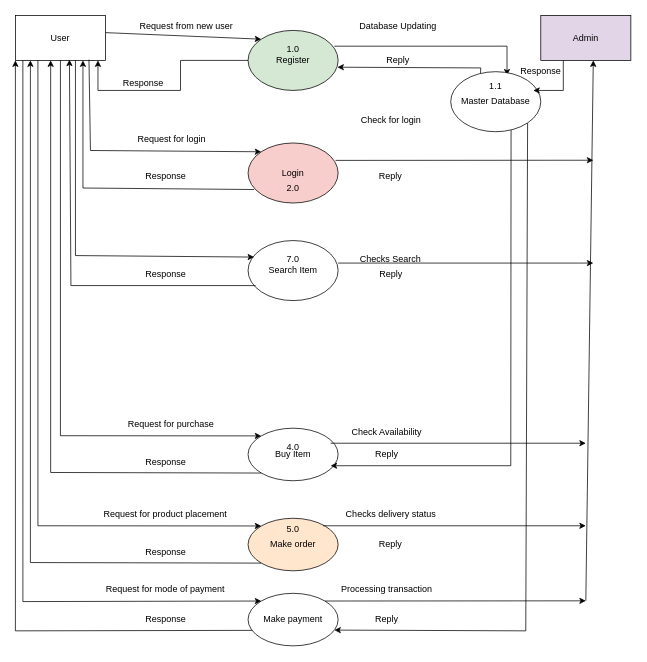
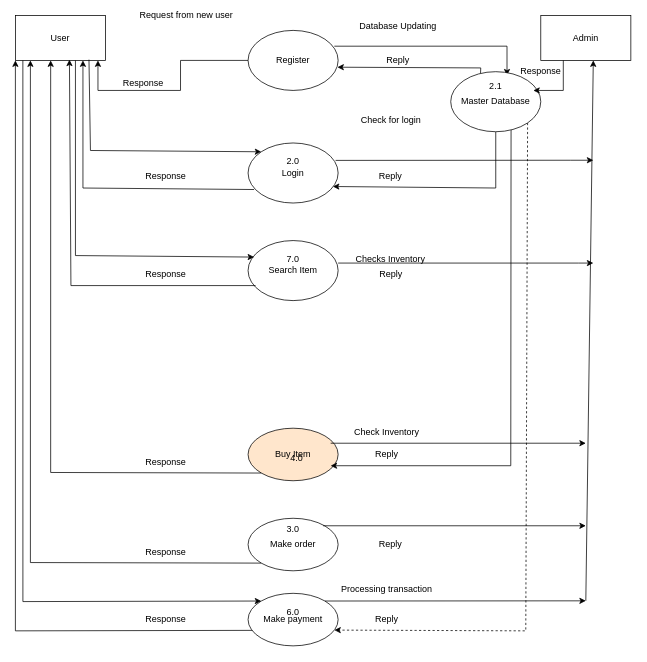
- <mxCell id="52" value="Request from new user" style="text;html=1;strokeColor=none;fillColor=none;align=center;verticalAlign=middle;whiteSpace=wrap;rounded=0;" vertex="1" parent="1"><mxGeometry x="172.5" y="20" width="150" height="30" as="geometry" /></mxCell>
+ <mxCell id="52" value="Request from new user" style="text;html=1;strokeColor=none;fillColor=none;align=center;verticalAlign=middle;whiteSpace=wrap;rounded=0;" vertex="1" parent="1"><mxGeometry x="172.5" y="5" width="150" height="30" as="geometry" /></mxCell>
- <mxCell id="10" value="" style="endArrow=classic;html=1;rounded=0;exitX=1;exitY=0.383;exitDx=0;exitDy=0;exitPerimeter=0;entryX=0;entryY=0;entryDx=0;entryDy=0;" edge="1" parent="1" source="2" target="4"><mxGeometry width="50" height="50" relative="1" as="geometry"><mxPoint x="380" y="210" as="sourcePoint" /><mxPoint x="430" y="160" as="targetPoint" /></mxGeometry></mxCell>
- <mxCell id="60" value="Admin" style="rounded=0;whiteSpace=wrap;html=1;fillColor=#e1d5e7;" vertex="1" parent="1"><mxGeometry x="720" y="20" width="120" height="60" as="geometry" /></mxCell>
+ <mxCell id="60" value="Admin" style="rounded=0;whiteSpace=wrap;html=1;" vertex="1" parent="1"><mxGeometry x="720" y="20" width="120" height="60" as="geometry" /></mxCell>
- <mxCell id="7" value="1.0" style="text;html=1;strokeColor=none;fillColor=none;align=center;verticalAlign=middle;whiteSpace=wrap;rounded=0;" vertex="1" parent="1"><mxGeometry x="360" y="50" width="60" height="30" as="geometry" /></mxCell>
- <mxCell id="4" value="Register" style="ellipse;whiteSpace=wrap;html=1;fillColor=#d5e8d4;" vertex="1" parent="1"><mxGeometry x="330" y="40" width="120" height="80" as="geometry" /></mxCell>
+ <mxCell id="4" value="Register" style="ellipse;whiteSpace=wrap;html=1;" vertex="1" parent="1"><mxGeometry x="330" y="40" width="120" height="80" as="geometry" /></mxCell>
- <mxCell id="62" value="1.1" style="text;html=1;strokeColor=none;fillColor=none;align=center;verticalAlign=middle;whiteSpace=wrap;rounded=0;" vertex="1" parent="1"><mxGeometry x="630" y="100" width="60" height="30" as="geometry" /></mxCell>
+ <mxCell id="62" value="2.1" style="text;html=1;strokeColor=none;fillColor=none;align=center;verticalAlign=middle;whiteSpace=wrap;rounded=0;" vertex="1" parent="1"><mxGeometry x="630" y="100" width="60" height="30" as="geometry" /></mxCell>
- <mxCell id="11" value="Request for login" style="text;html=1;align=center;verticalAlign=middle;resizable=0;points=[];autosize=1;strokeColor=none;fillColor=none;" vertex="1" parent="1"><mxGeometry x="172.5" y="170" width="110" height="30" as="geometry" /></mxCell>
- <mxCell id="3" value="Login" style="ellipse;whiteSpace=wrap;html=1;fillColor=#f8cecc;" vertex="1" parent="1"><mxGeometry x="330" y="190" width="120" height="80" as="geometry" /></mxCell>
+ <mxCell id="3" value="Login" style="ellipse;whiteSpace=wrap;html=1;" vertex="1" parent="1"><mxGeometry x="330" y="190" width="120" height="80" as="geometry" /></mxCell>
+ <mxCell id="19" value="" style="endArrow=classic;html=1;rounded=0;entryX=0.942;entryY=0.725;entryDx=0;entryDy=0;entryPerimeter=0;exitX=0.5;exitY=1;exitDx=0;exitDy=0;" edge="1" parent="1" source="61" target="3"><mxGeometry width="50" height="50" relative="1" as="geometry"><mxPoint x="600" y="250" as="sourcePoint" /><mxPoint x="430" y="160" as="targetPoint" /><Array as="points"><mxPoint x="660" y="250" /></Array></mxGeometry></mxCell>
- <mxCell id="8" value="2.0" style="text;html=1;strokeColor=none;fillColor=none;align=center;verticalAlign=middle;whiteSpace=wrap;rounded=0;" vertex="1" parent="1"><mxGeometry x="360" y="235" width="60" height="30" as="geometry" /></mxCell>
+ <mxCell id="8" value="2.0" style="text;html=1;strokeColor=none;fillColor=none;align=center;verticalAlign=middle;whiteSpace=wrap;rounded=0;" vertex="1" parent="1"><mxGeometry x="360" y="200" width="60" height="30" as="geometry" /></mxCell>
- <mxCell id="41" value="Checks Search" style="text;html=1;strokeColor=none;fillColor=none;align=center;verticalAlign=middle;whiteSpace=wrap;rounded=0;" vertex="1" parent="1"><mxGeometry x="470" y="330" width="100" height="30" as="geometry" /></mxCell>
+ <mxCell id="41" value="Checks Inventory" style="text;html=1;strokeColor=none;fillColor=none;align=center;verticalAlign=middle;whiteSpace=wrap;rounded=0;" vertex="1" parent="1"><mxGeometry x="470" y="330" width="100" height="30" as="geometry" /></mxCell>
- <mxCell id="35" value="" style="endArrow=classic;html=1;rounded=0;entryX=0;entryY=0;entryDx=0;entryDy=0;exitX=0.5;exitY=1;exitDx=0;exitDy=0;" edge="1" parent="1" source="2" target="6"><mxGeometry width="50" height="50" relative="1" as="geometry"><mxPoint x="380" y="410" as="sourcePoint" /><mxPoint x="430" y="360" as="targetPoint" /><Array as="points"><mxPoint x="80" y="580" /></Array></mxGeometry></mxCell>
- <mxCell id="55" value="Request for purchase" style="text;html=1;strokeColor=none;fillColor=none;align=center;verticalAlign=middle;whiteSpace=wrap;rounded=0;" vertex="1" parent="1"><mxGeometry x="165" y="550" width="125" height="30" as="geometry" /></mxCell>
- <mxCell id="54" value="Check Availability" style="text;html=1;strokeColor=none;fillColor=none;align=center;verticalAlign=middle;whiteSpace=wrap;rounded=0;" vertex="1" parent="1"><mxGeometry x="465" y="560" width="100" height="30" as="geometry" /></mxCell>
+ <mxCell id="54" value="Check Inventory" style="text;html=1;strokeColor=none;fillColor=none;align=center;verticalAlign=middle;whiteSpace=wrap;rounded=0;" vertex="1" parent="1"><mxGeometry x="465" y="560" width="100" height="30" as="geometry" /></mxCell>
- <mxCell id="29" value="4.0" style="text;html=1;strokeColor=none;fillColor=none;align=center;verticalAlign=middle;whiteSpace=wrap;rounded=0;" vertex="1" parent="1"><mxGeometry x="360" y="580" width="60" height="30" as="geometry" /></mxCell>
+ <mxCell id="29" value="4.0" style="text;html=1;strokeColor=none;fillColor=none;align=center;verticalAlign=middle;whiteSpace=wrap;rounded=0;" vertex="1" parent="1"><mxGeometry x="365" y="595" width="60" height="30" as="geometry" /></mxCell>
- <mxCell id="6" value="Buy Item" style="ellipse;whiteSpace=wrap;html=1;" vertex="1" parent="1"><mxGeometry x="330" y="570" width="120" height="70" as="geometry" /></mxCell>
+ <mxCell id="6" value="Buy Item" style="ellipse;whiteSpace=wrap;html=1;fillColor=#ffe6cc;" vertex="1" parent="1"><mxGeometry x="330" y="570" width="120" height="70" as="geometry" /></mxCell>
- <mxCell id="33" value="" style="endArrow=classic;html=1;rounded=0;entryX=0.958;entryY=0.7;entryDx=0;entryDy=0;entryPerimeter=0;exitX=1;exitY=1;exitDx=0;exitDy=0;" edge="1" parent="1" source="61" target="27"><mxGeometry width="50" height="50" relative="1" as="geometry"><mxPoint x="730" y="300" as="sourcePoint" /><mxPoint x="430" y="760" as="targetPoint" /><Array as="points"><mxPoint x="700" y="840" /></Array></mxGeometry></mxCell>
+ <mxCell id="33" value="" style="endArrow=classic;html=1;rounded=0;entryX=0.958;entryY=0.7;entryDx=0;entryDy=0;entryPerimeter=0;exitX=1;exitY=1;exitDx=0;exitDy=0;dashed=1;" edge="1" parent="1" source="61" target="27"><mxGeometry width="50" height="50" relative="1" as="geometry"><mxPoint x="730" y="300" as="sourcePoint" /><mxPoint x="430" y="760" as="targetPoint" /><Array as="points"><mxPoint x="700" y="840" /></Array></mxGeometry></mxCell>
- <mxCell id="56" value="Request for product placement" style="text;html=1;strokeColor=none;fillColor=none;align=center;verticalAlign=middle;whiteSpace=wrap;rounded=0;" vertex="1" parent="1"><mxGeometry x="135" y="670" width="170" height="30" as="geometry" /></mxCell>
- <mxCell id="58" value="Checks delivery status" style="text;html=1;strokeColor=none;fillColor=none;align=center;verticalAlign=middle;whiteSpace=wrap;rounded=0;" vertex="1" parent="1"><mxGeometry x="457.5" y="670" width="125" height="30" as="geometry" /></mxCell>
- <mxCell id="37" value="" style="endArrow=classic;html=1;rounded=0;entryX=0;entryY=0;entryDx=0;entryDy=0;exitX=0.25;exitY=1;exitDx=0;exitDy=0;" edge="1" parent="1" source="2" target="26"><mxGeometry width="50" height="50" relative="1" as="geometry"><mxPoint x="380" y="620" as="sourcePoint" /><mxPoint x="430" y="570" as="targetPoint" /><Array as="points"><mxPoint x="50" y="700" /></Array></mxGeometry></mxCell>
- <mxCell id="30" value="5.0" style="text;html=1;strokeColor=none;fillColor=none;align=center;verticalAlign=middle;whiteSpace=wrap;rounded=0;" vertex="1" parent="1"><mxGeometry x="360" y="690" width="60" height="30" as="geometry" /></mxCell>
+ <mxCell id="30" value="3.0" style="text;html=1;strokeColor=none;fillColor=none;align=center;verticalAlign=middle;whiteSpace=wrap;rounded=0;" vertex="1" parent="1"><mxGeometry x="360" y="690" width="60" height="30" as="geometry" /></mxCell>
- <mxCell id="26" value="Make order" style="ellipse;whiteSpace=wrap;html=1;fillColor=#ffe6cc;" vertex="1" parent="1"><mxGeometry x="330" y="690" width="120" height="70" as="geometry" /></mxCell>
+ <mxCell id="26" value="Make order" style="ellipse;whiteSpace=wrap;html=1;" vertex="1" parent="1"><mxGeometry x="330" y="690" width="120" height="70" as="geometry" /></mxCell>
- <mxCell id="57" value="Request for mode of payment" style="text;html=1;strokeColor=none;fillColor=none;align=center;verticalAlign=middle;whiteSpace=wrap;rounded=0;" vertex="1" parent="1"><mxGeometry x="130" y="770" width="180" height="30" as="geometry" /></mxCell>
+ <mxCell id="31" value="6.0" style="text;html=1;strokeColor=none;fillColor=none;align=center;verticalAlign=middle;whiteSpace=wrap;rounded=0;" vertex="1" parent="1"><mxGeometry x="360" y="800" width="60" height="30" as="geometry" /></mxCell>
